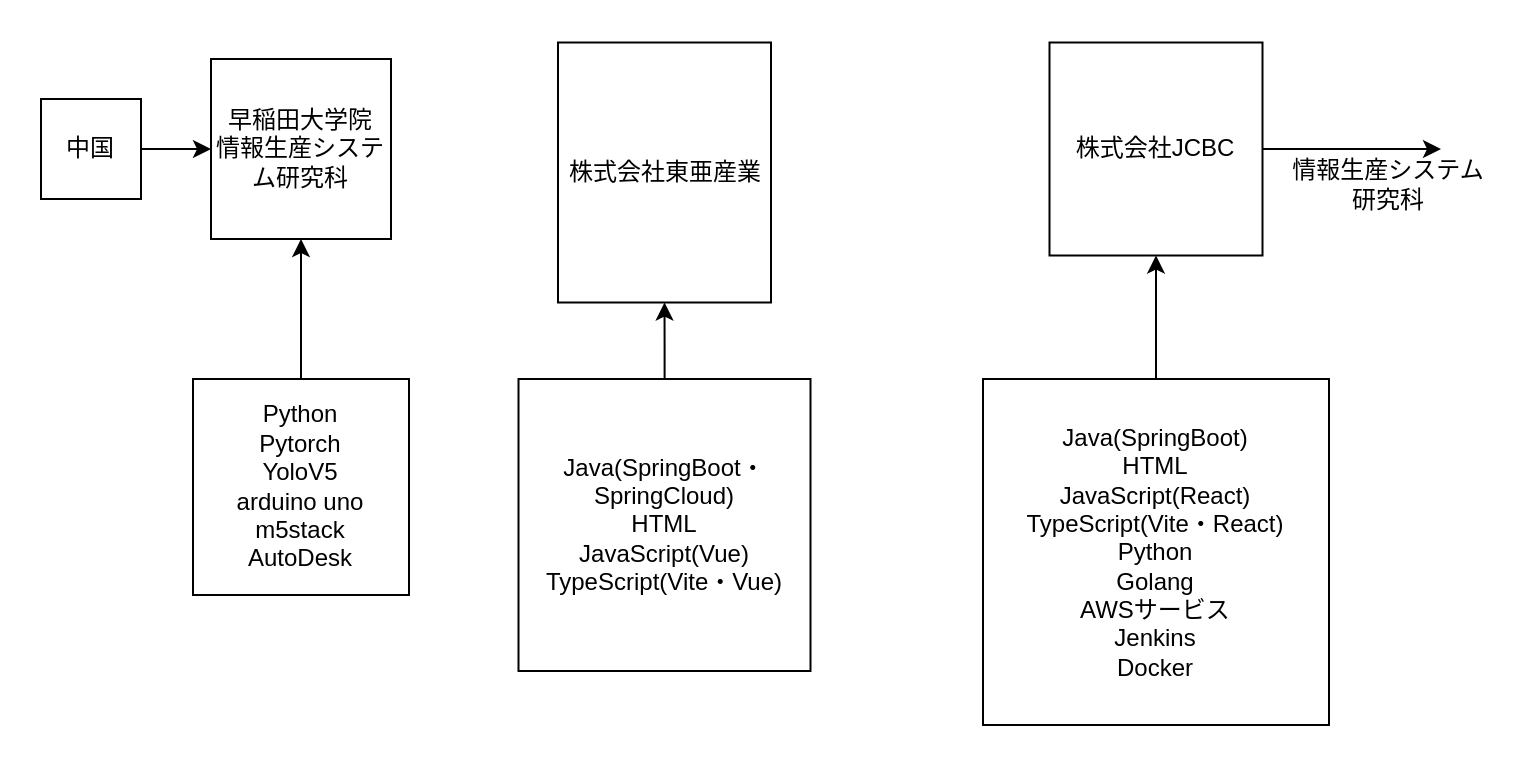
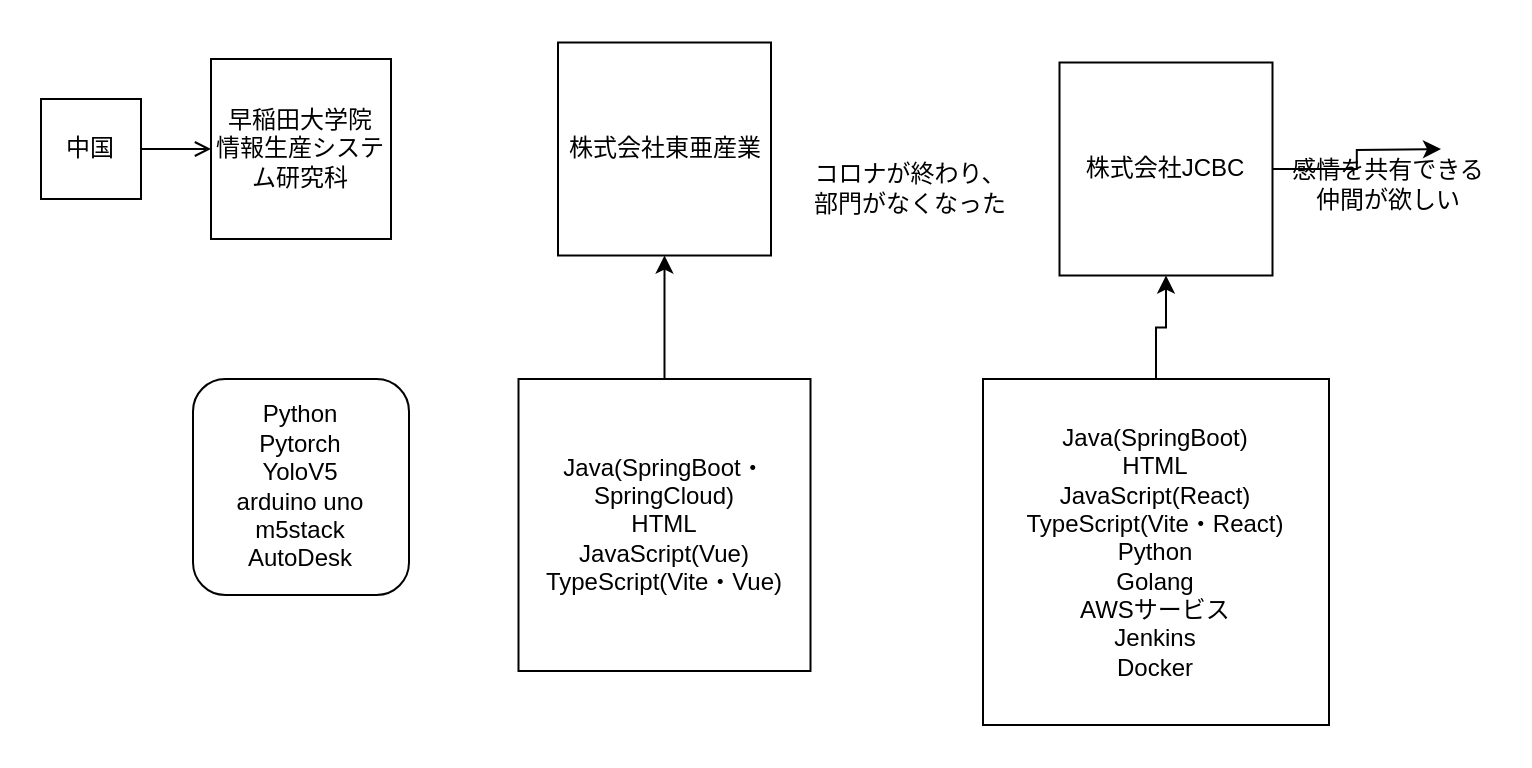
- <mxCell id="2" value="" style="edgeStyle=orthogonalEdgeStyle;rounded=0;orthogonalLoop=1;jettySize=auto;html=1;strokeColor=#000000;" parent="1" source="3" target="4" edge="1"><mxGeometry relative="1" as="geometry" /></mxCell>
+ <mxCell id="2" value="" style="edgeStyle=orthogonalEdgeStyle;rounded=0;orthogonalLoop=1;jettySize=auto;html=1;strokeColor=#000000;endArrow=open;" parent="1" source="3" target="4" edge="1"><mxGeometry relative="1" as="geometry" /></mxCell>
- <mxCell id="11" value="株式会社JCBC" style="whiteSpace=wrap;html=1;aspect=fixed;" parent="1" vertex="1"><mxGeometry x="524.25" y="20.75" width="106.5" height="106.5" as="geometry" /></mxCell>
+ <mxCell id="11" value="株式会社JCBC" style="whiteSpace=wrap;html=1;aspect=fixed;" parent="1" vertex="1"><mxGeometry x="529.25" y="30.75" width="106.5" height="106.5" as="geometry" /></mxCell>
- <mxCell id="7" value="株式会社東亜産業" style="whiteSpace=wrap;html=1;aspect=fixed;" parent="1" vertex="1"><mxGeometry x="278.5" y="20.75" width="106.5" height="130" as="geometry" /></mxCell>
+ <mxCell id="7" value="株式会社東亜産業" style="whiteSpace=wrap;html=1;aspect=fixed;" parent="1" vertex="1"><mxGeometry x="278.5" y="20.75" width="106.5" height="106.5" as="geometry" /></mxCell>
- <mxCell id="15" value="情報生産システム研究科" style="text;html=1;strokeColor=none;fillColor=none;align=center;verticalAlign=middle;whiteSpace=wrap;rounded=0;" parent="1" vertex="1"><mxGeometry x="644" y="58" width="100" height="67" as="geometry" /></mxCell>
+ <mxCell id="15" value="感情を共有できる仲間が欲しい" style="text;html=1;strokeColor=none;fillColor=none;align=center;verticalAlign=middle;whiteSpace=wrap;rounded=0;" parent="1" vertex="1"><mxGeometry x="644" y="58" width="100" height="67" as="geometry" /></mxCell>
+ <mxCell id="14" value="コロナが終わり、部門がなくなった" style="text;html=1;strokeColor=none;fillColor=none;align=center;verticalAlign=middle;whiteSpace=wrap;rounded=0;" parent="1" vertex="1"><mxGeometry x="404.75" y="60.25" width="100" height="67" as="geometry" /></mxCell>
- <mxCell id="5" style="edgeStyle=orthogonalEdgeStyle;rounded=0;orthogonalLoop=1;jettySize=auto;html=1;entryX=0.5;entryY=1;entryDx=0;entryDy=0;strokeColor=#000000;" parent="1" source="6" target="4" edge="1"><mxGeometry relative="1" as="geometry" /></mxCell>
- <mxCell id="6" value="Python&lt;br&gt;Pytorch&lt;br&gt;YoloV5&lt;div&gt;arduino uno&lt;/div&gt;&lt;div&gt;m5stack&lt;/div&gt;&lt;div&gt;AutoDesk&lt;/div&gt;" style="whiteSpace=wrap;html=1;aspect=fixed;" parent="1" vertex="1"><mxGeometry x="96" y="189" width="108" height="108" as="geometry" /></mxCell>
+ <mxCell id="6" value="Python&lt;br&gt;Pytorch&lt;br&gt;YoloV5&lt;div&gt;arduino uno&lt;/div&gt;&lt;div&gt;m5stack&lt;/div&gt;&lt;div&gt;AutoDesk&lt;/div&gt;" style="whiteSpace=wrap;html=1;aspect=fixed;rounded=1;" parent="1" vertex="1"><mxGeometry x="96" y="189" width="108" height="108" as="geometry" /></mxCell>
